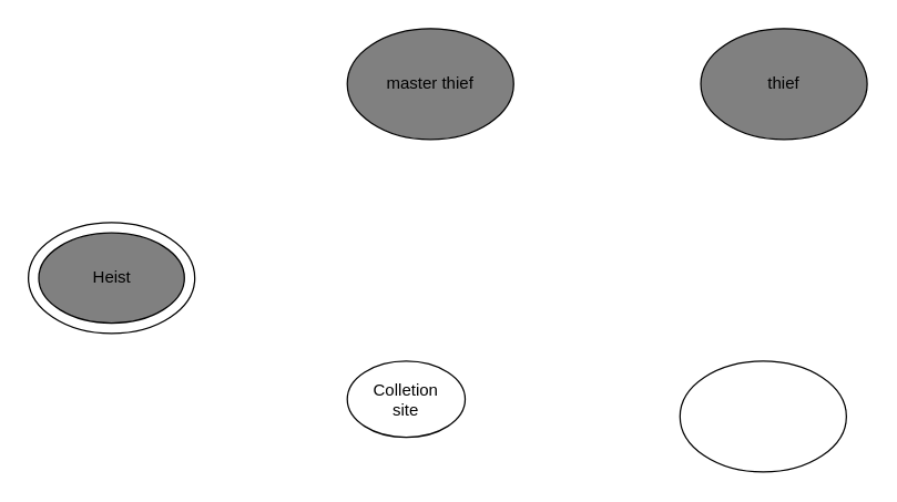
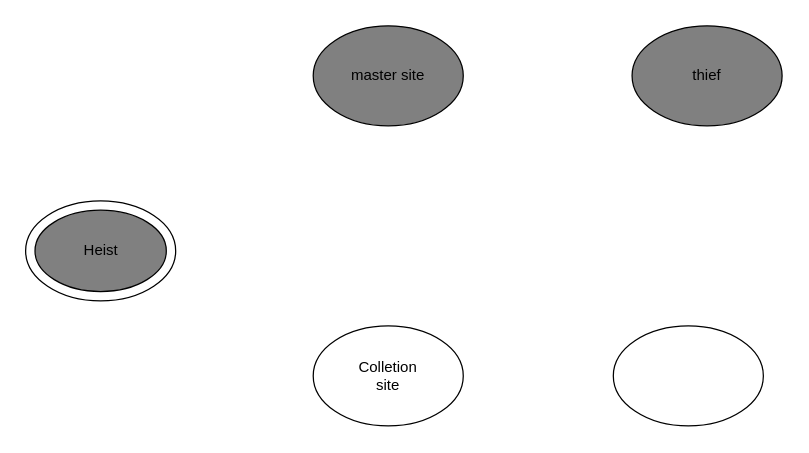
- <mxCell id="4" value="master thief&lt;br&gt;" style="ellipse;whiteSpace=wrap;html=1;fillColor=#808080;" vertex="1" parent="1"><mxGeometry x="250" y="20" width="120" height="80" as="geometry" /></mxCell>
+ <mxCell id="4" value="master site&lt;br&gt;" style="ellipse;whiteSpace=wrap;html=1;fillColor=#808080;" vertex="1" parent="1"><mxGeometry x="250" y="20" width="120" height="80" as="geometry" /></mxCell>
- <mxCell id="6" value="Colletion&lt;br&gt;site&lt;br&gt;" style="ellipse;whiteSpace=wrap;html=1;" vertex="1" parent="1"><mxGeometry x="250" y="260" width="85" height="55" as="geometry" /></mxCell>
+ <mxCell id="6" value="Colletion&lt;br&gt;site&lt;br&gt;" style="ellipse;whiteSpace=wrap;html=1;" vertex="1" parent="1"><mxGeometry x="250" y="260" width="120" height="80" as="geometry" /></mxCell>
